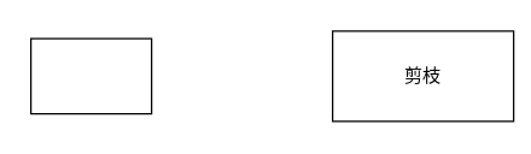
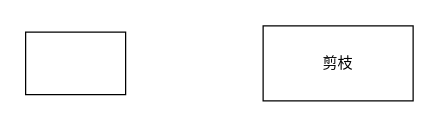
- <mxCell id="3" value="剪枝" style="rounded=0;whiteSpace=wrap;html=1;" vertex="1" parent="1"><mxGeometry x="220" y="20" width="120" height="60" as="geometry" /></mxCell>
+ <mxCell id="3" value="剪枝" style="rounded=0;whiteSpace=wrap;html=1;" vertex="1" parent="1"><mxGeometry x="210" y="20" width="120" height="60" as="geometry" /></mxCell>
